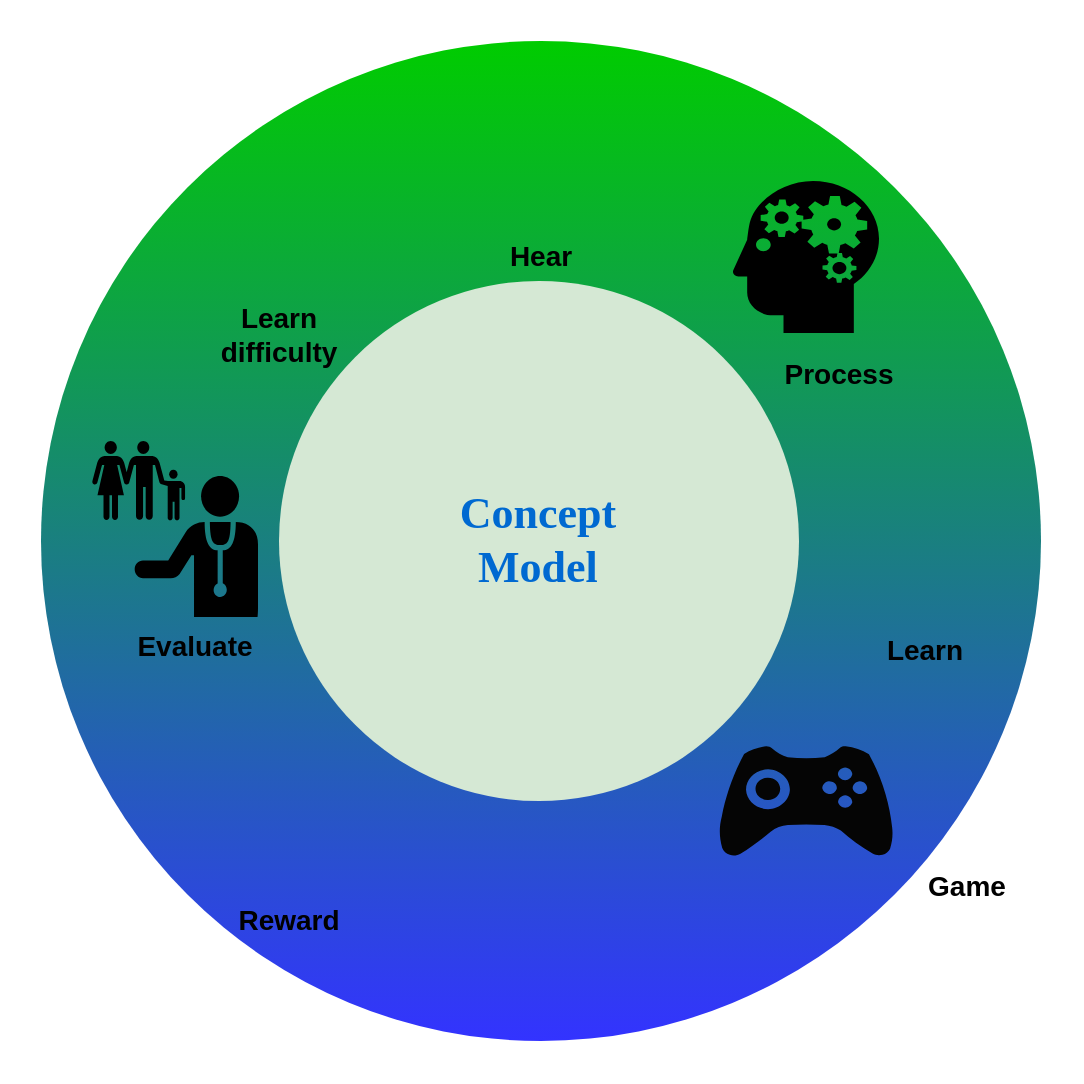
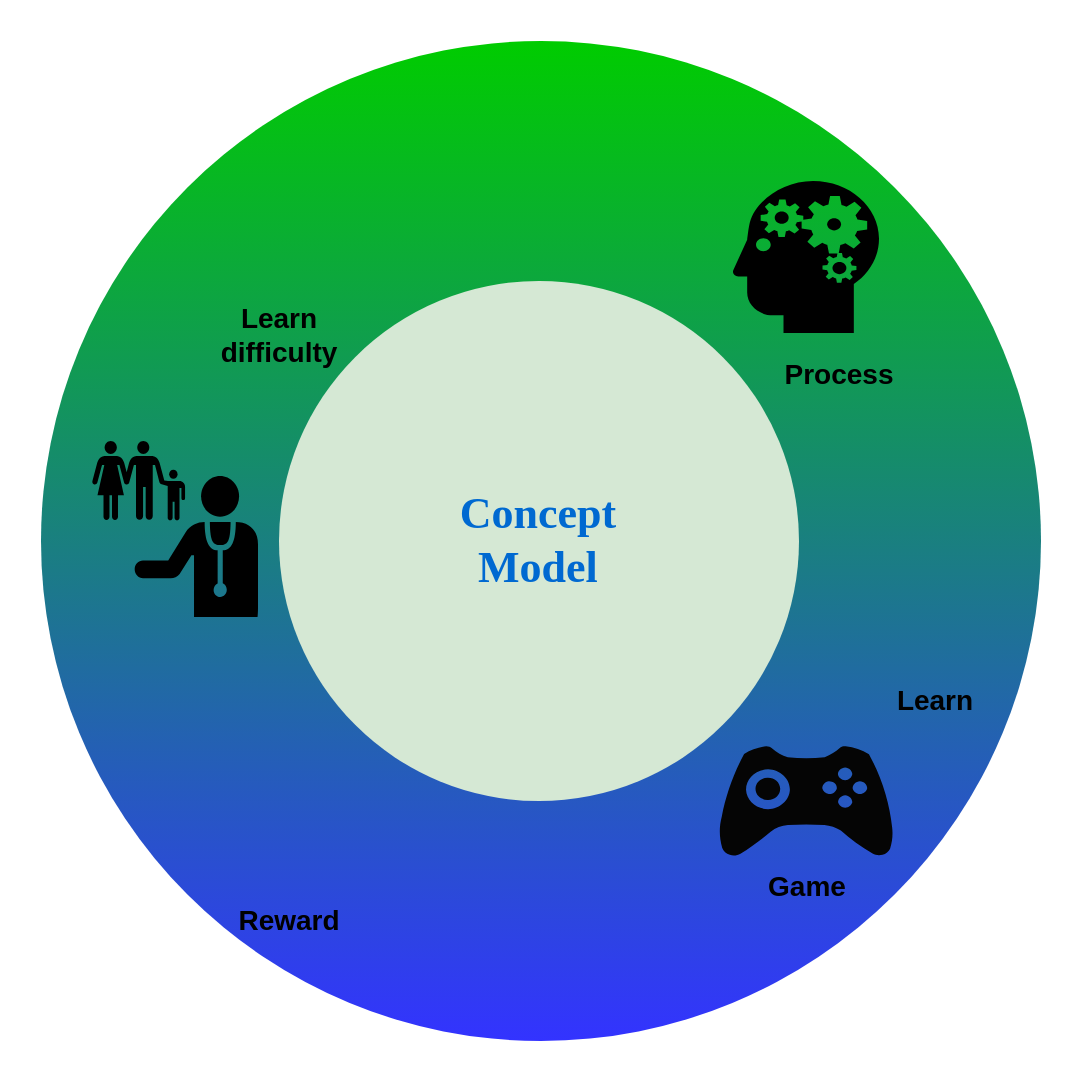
- <mxCell id="12" value="Hear" style="text;html=1;resizable=0;autosize=1;align=center;verticalAlign=middle;points=[];fillColor=none;strokeColor=none;rounded=0;fontColor=#000000;fontSize=14;fontStyle=1" vertex="1" parent="1"><mxGeometry x="245" y="118" width="50" height="20" as="geometry" /></mxCell>
- <mxCell id="18" value="Evaluate" style="text;html=1;resizable=0;autosize=1;align=center;verticalAlign=middle;points=[];fillColor=none;strokeColor=none;rounded=0;fontColor=#000000;fontSize=14;fontStyle=1" vertex="1" parent="1"><mxGeometry x="62" y="312.5" width="70" height="20" as="geometry" /></mxCell>
- <mxCell id="14" value="Learn" style="text;html=1;resizable=0;autosize=1;align=center;verticalAlign=middle;points=[];fillColor=none;strokeColor=none;rounded=0;fontColor=#000000;fontSize=14;fontStyle=1" vertex="1" parent="1"><mxGeometry x="436.5" y="315" width="50" height="20" as="geometry" /></mxCell>
+ <mxCell id="14" value="Learn" style="text;html=1;resizable=0;autosize=1;align=center;verticalAlign=middle;points=[];fillColor=none;strokeColor=none;rounded=0;fontColor=#000000;fontSize=14;fontStyle=1" vertex="1" parent="1"><mxGeometry x="441.5" y="340" width="50" height="20" as="geometry" /></mxCell>
- <mxCell id="15" value="Game" style="text;html=1;resizable=0;autosize=1;align=center;verticalAlign=middle;points=[];fillColor=none;strokeColor=none;rounded=0;fontColor=#000000;fontSize=14;fontStyle=1" vertex="1" parent="1"><mxGeometry x="457.5" y="433" width="50" height="20" as="geometry" /></mxCell>
+ <mxCell id="15" value="Game" style="text;html=1;resizable=0;autosize=1;align=center;verticalAlign=middle;points=[];fillColor=none;strokeColor=none;rounded=0;fontColor=#000000;fontSize=14;fontStyle=1" vertex="1" parent="1"><mxGeometry x="377.5" y="433" width="50" height="20" as="geometry" /></mxCell>
